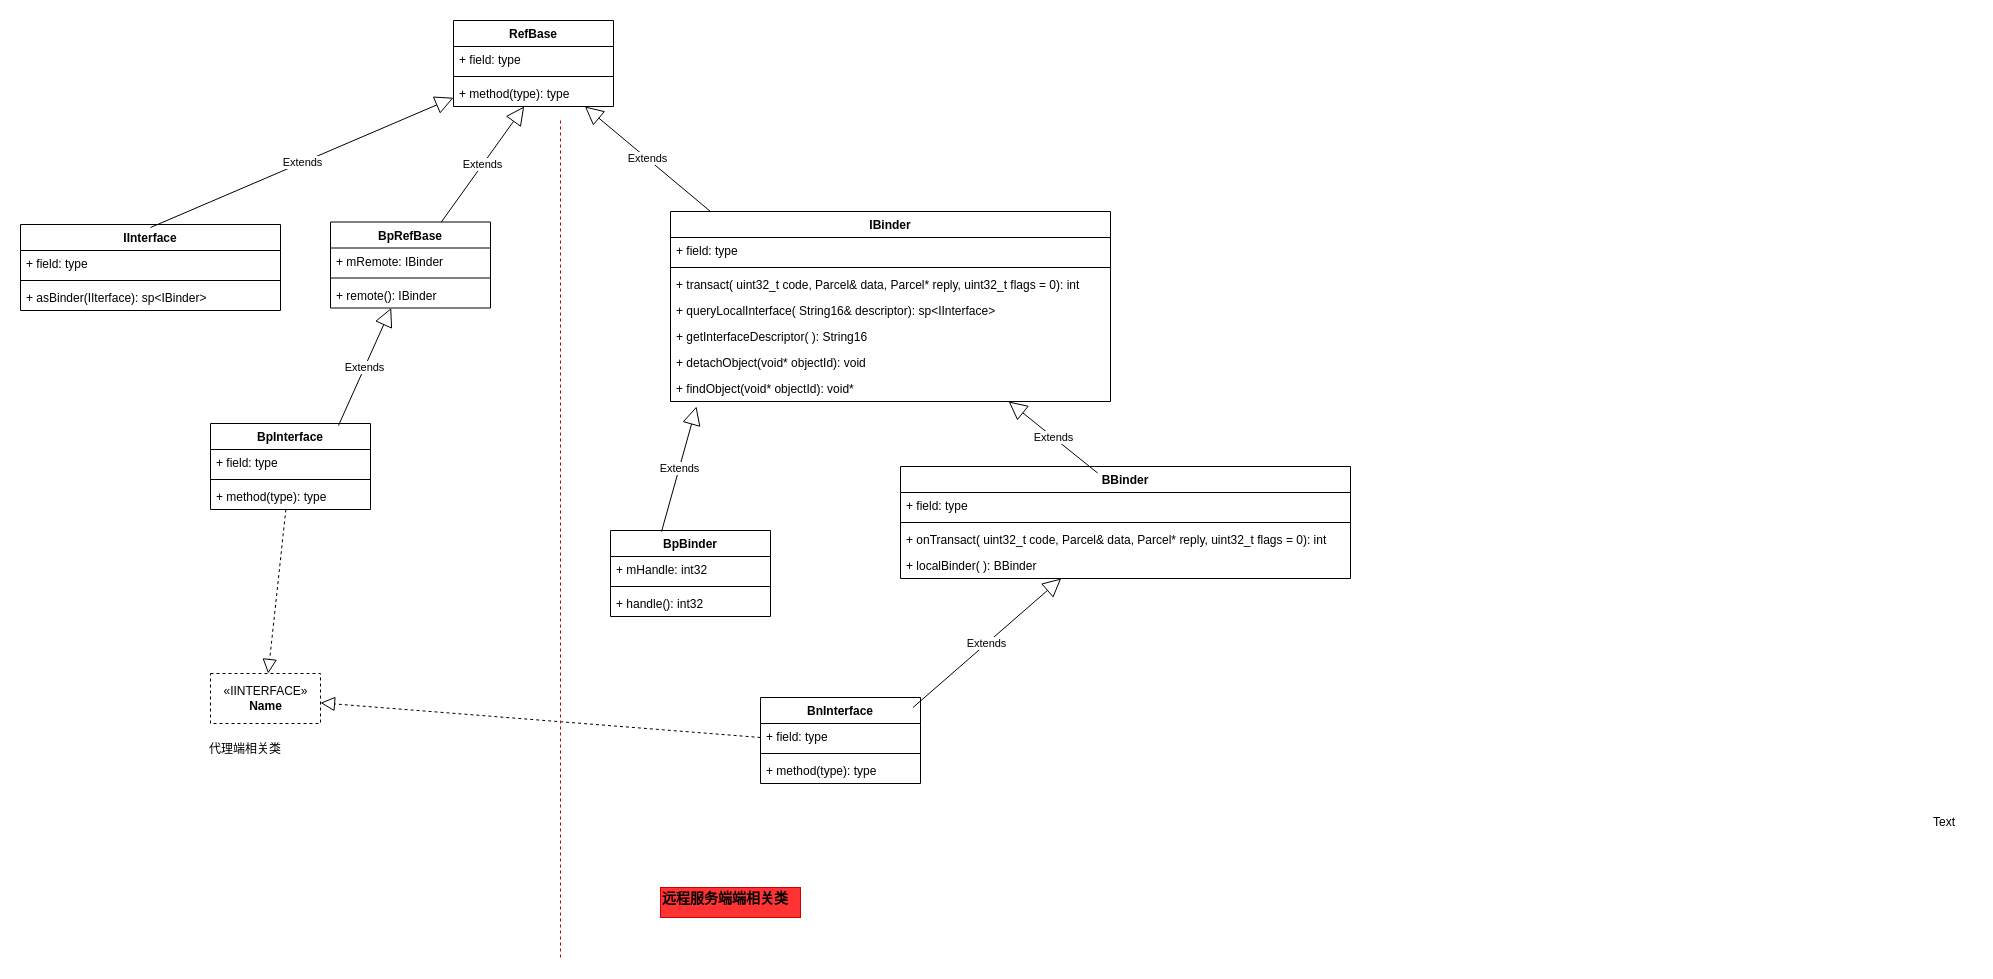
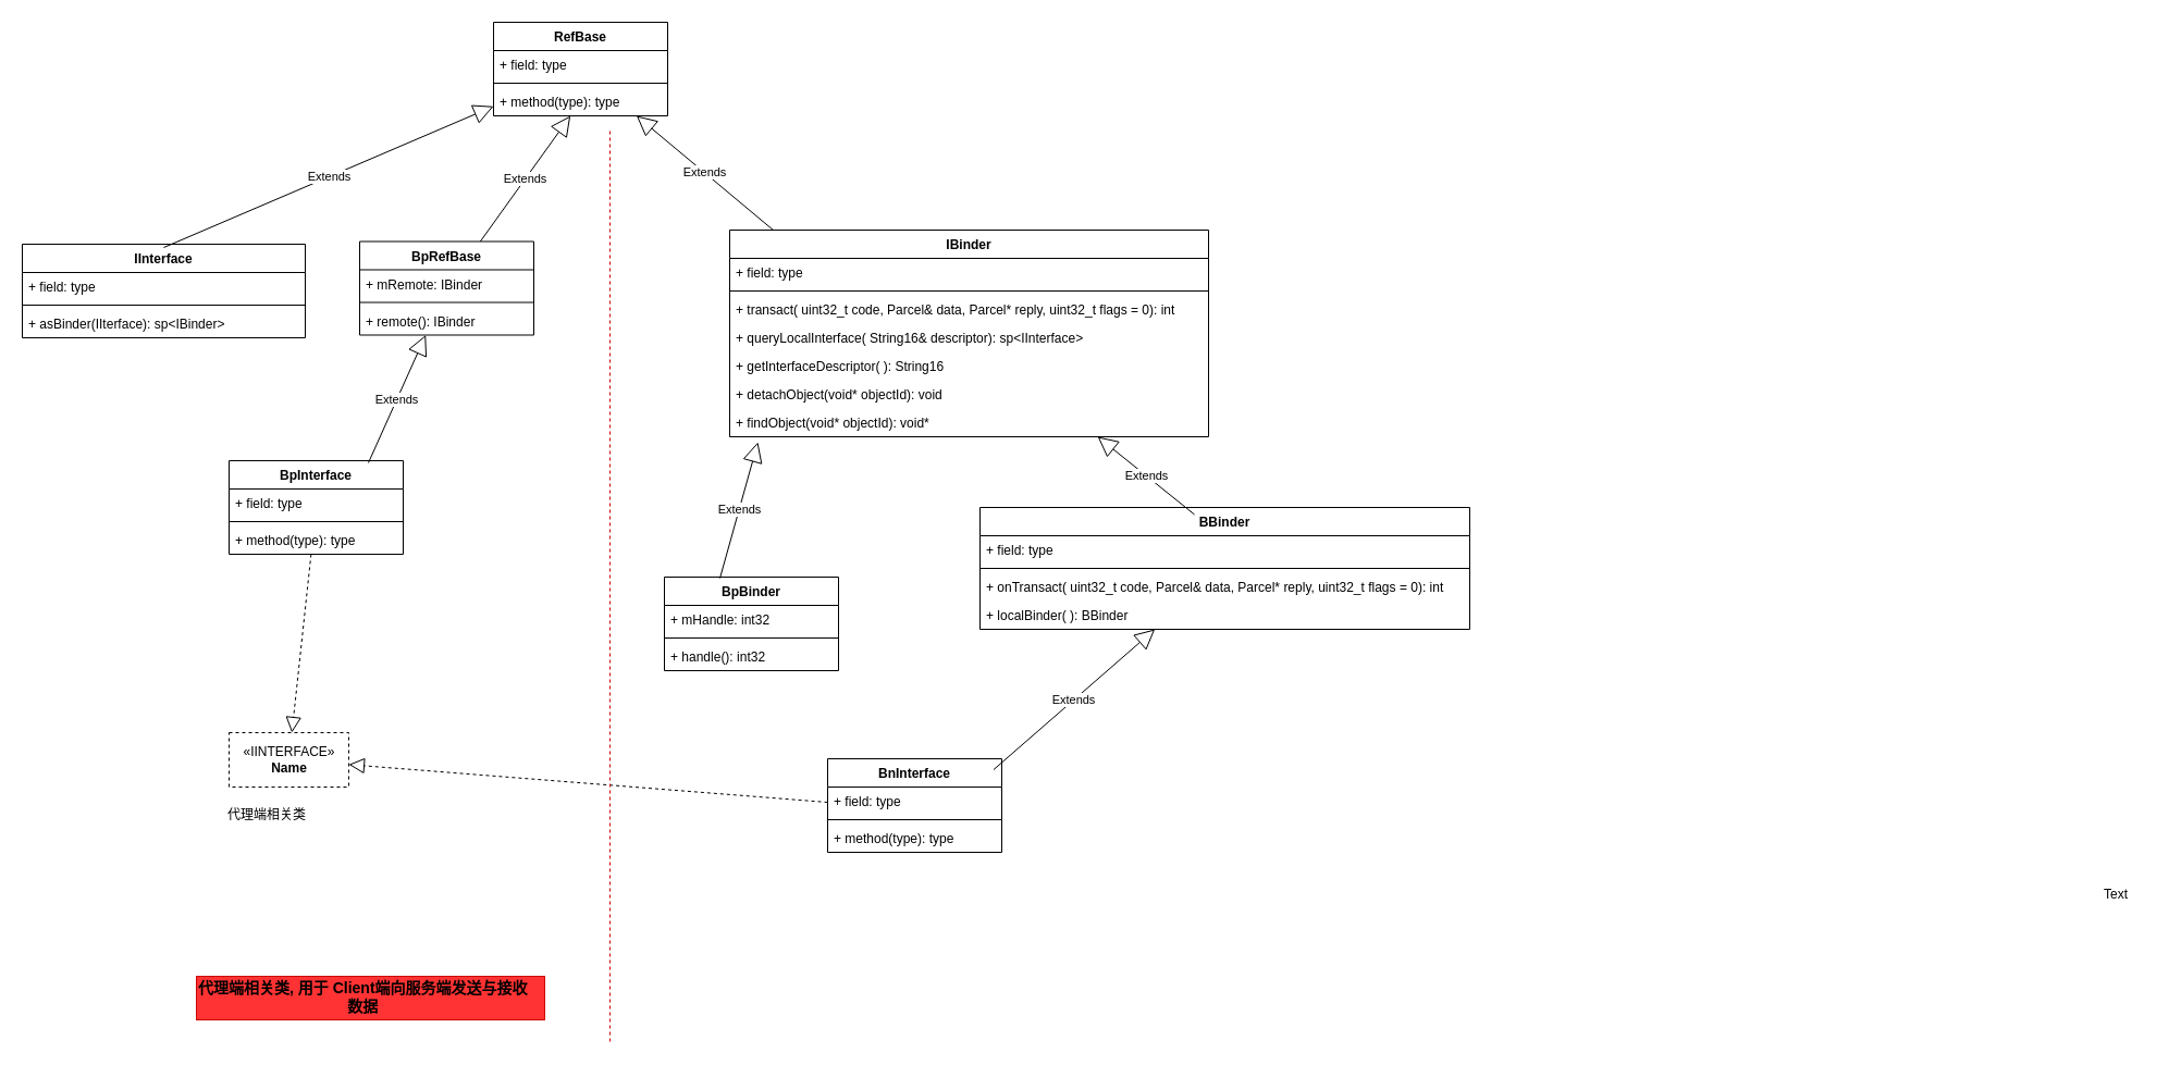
- <mxCell id="52" value="&lt;div style=&quot;text-align: center&quot;&gt;&lt;b style=&quot;font-size: 14px&quot;&gt;远程服务端端相关类&lt;/b&gt;&lt;/div&gt;&lt;div style=&quot;text-align: center&quot;&gt;&lt;br&gt;&lt;/div&gt;" style="text;html=1;resizable=0;points=[];autosize=1;align=left;verticalAlign=top;spacingTop=-4;strokeColor=#CC0000;fillColor=#FF3333;" vertex="1" parent="1"><mxGeometry x="660" y="887" width="140" height="30" as="geometry" /></mxCell>
+ <mxCell id="51" value="&lt;div style=&quot;text-align: center&quot;&gt;&lt;b style=&quot;font-size: 14px&quot;&gt;代理端相关类, 用于 Client端向服务端发送与接收&lt;/b&gt;&lt;/div&gt;&lt;font style=&quot;font-size: 14px&quot;&gt;&lt;div style=&quot;text-align: center&quot;&gt;&lt;b&gt;数据&lt;/b&gt;&lt;/div&gt;&lt;/font&gt;&lt;div style=&quot;text-align: center&quot;&gt;&lt;br&gt;&lt;/div&gt;" style="text;html=1;resizable=0;points=[];autosize=1;align=left;verticalAlign=top;spacingTop=-4;strokeColor=#CC0000;fillColor=#FF3333;" vertex="1" parent="1"><mxGeometry x="180" y="897" width="320" height="40" as="geometry" /></mxCell>
